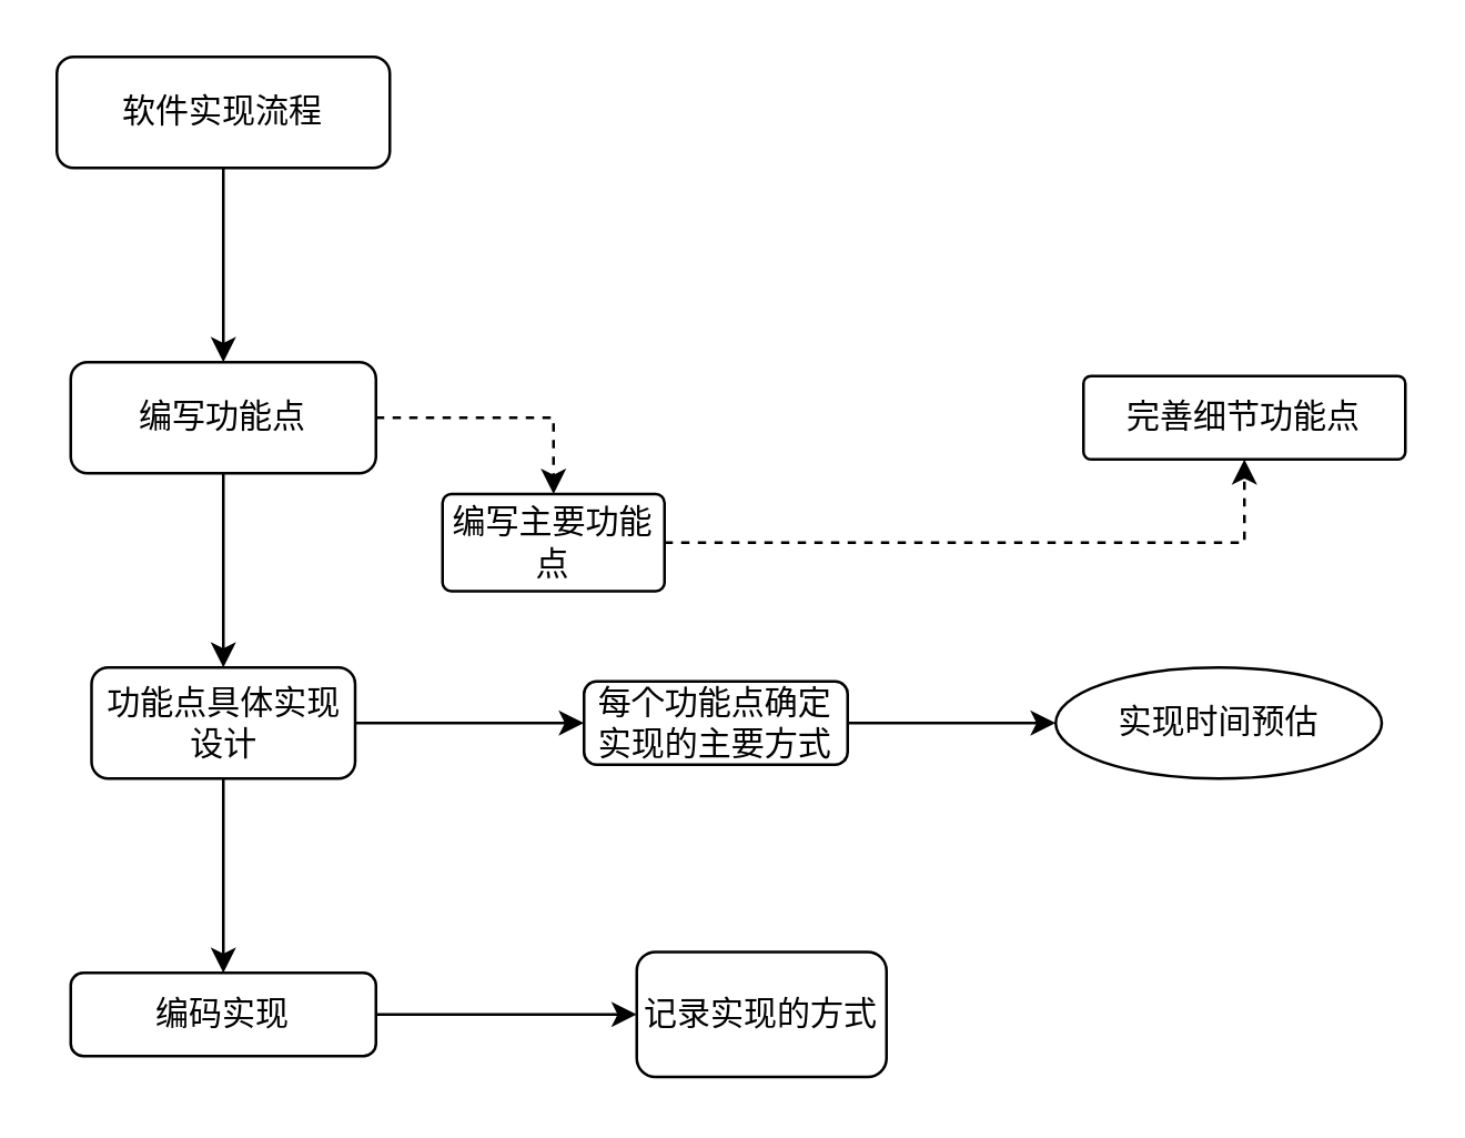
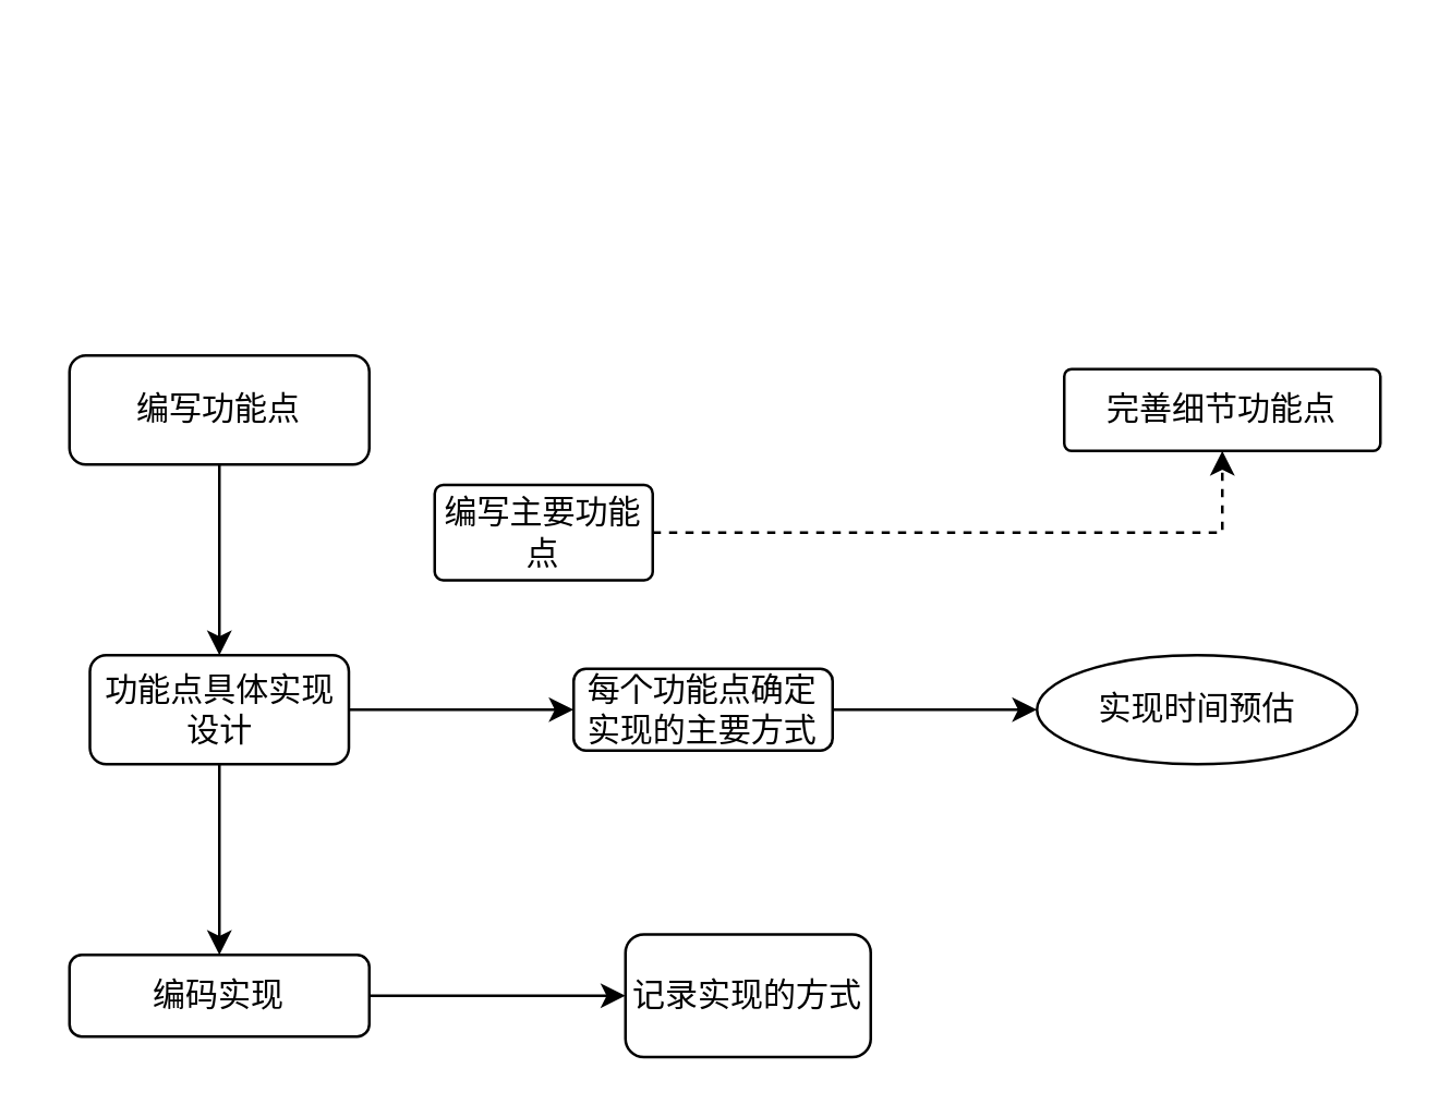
- <mxCell id="3" value="软件实现流程" style="rounded=1;whiteSpace=wrap;html=1;fontSize=12;glass=0;strokeWidth=1;shadow=0;" parent="1" vertex="1"><mxGeometry x="20" y="20" width="120" height="40" as="geometry" /></mxCell>
- <mxCell id="2" value="" style="edgeStyle=orthogonalEdgeStyle;rounded=0;orthogonalLoop=1;jettySize=auto;html=1;" edge="1" parent="1" source="3" target="6"><mxGeometry relative="1" as="geometry" /></mxCell>
- <mxCell id="4" value="" style="edgeStyle=orthogonalEdgeStyle;rounded=0;orthogonalLoop=1;jettySize=auto;html=1;dashed=1;" edge="1" parent="1" source="6" target="8"><mxGeometry relative="1" as="geometry" /></mxCell>
